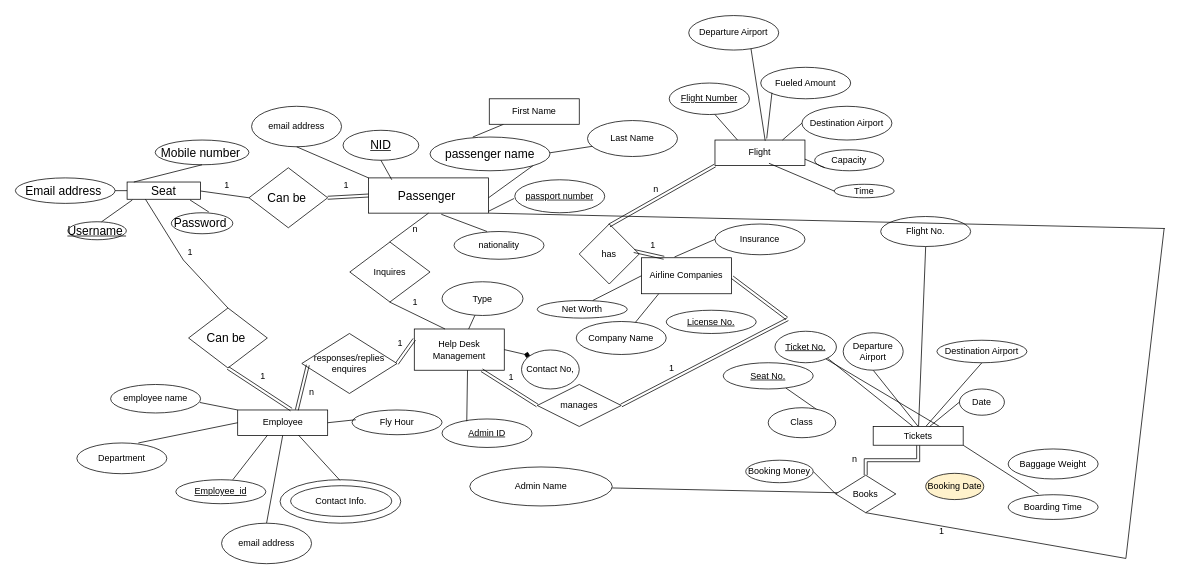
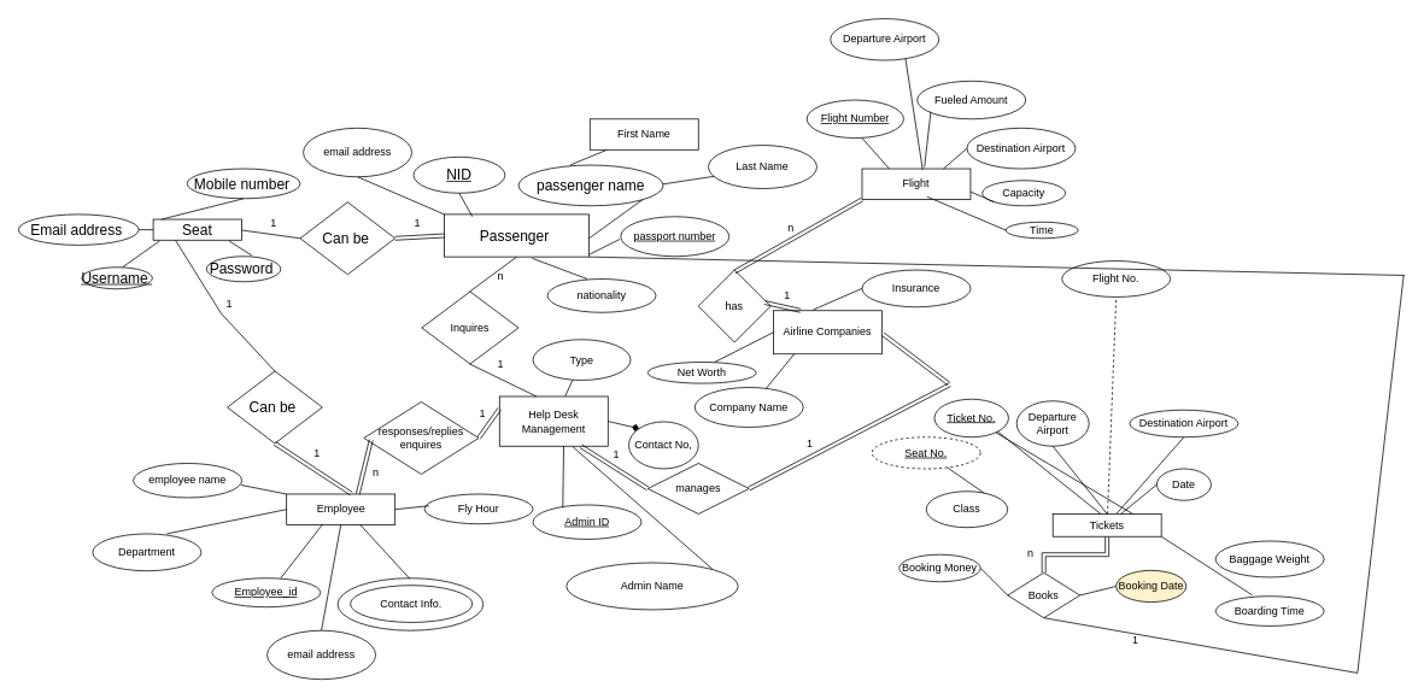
- <mxCell id="45" value="&lt;u&gt;License No.&lt;/u&gt;" style="ellipse;whiteSpace=wrap;html=1;" vertex="1" parent="1"><mxGeometry x="888" y="413" width="120" height="31" as="geometry" /></mxCell>
- <mxCell id="77" style="edgeStyle=none;rounded=0;orthogonalLoop=1;jettySize=auto;html=1;entryX=0.5;entryY=1;entryDx=0;entryDy=0;endArrow=none;endFill=0;" edge="1" parent="1" source="78" target="85"><mxGeometry relative="1" as="geometry"><mxPoint x="1234" y="563" as="sourcePoint" /></mxGeometry></mxCell>
+ <mxCell id="77" style="edgeStyle=none;rounded=0;orthogonalLoop=1;jettySize=auto;html=1;entryX=0.5;entryY=1;entryDx=0;entryDy=0;endArrow=none;endFill=0;dashed=1;" edge="1" parent="1" source="78" target="85"><mxGeometry relative="1" as="geometry"><mxPoint x="1234" y="563" as="sourcePoint" /></mxGeometry></mxCell>
- <mxCell id="84" value="&lt;u&gt;Seat No.&lt;/u&gt;" style="ellipse;whiteSpace=wrap;html=1;strokeColor=#000000;" vertex="1" parent="1"><mxGeometry x="964" y="483" width="120" height="35" as="geometry" /></mxCell>
+ <mxCell id="84" value="&lt;u&gt;Seat No.&lt;/u&gt;" style="ellipse;whiteSpace=wrap;html=1;strokeColor=#000000;dashed=1;" vertex="1" parent="1"><mxGeometry x="964" y="483" width="120" height="35" as="geometry" /></mxCell>
+ <mxCell id="46" style="rounded=0;orthogonalLoop=1;jettySize=auto;html=1;exitX=0.672;exitY=1.006;exitDx=0;exitDy=0;exitPerimeter=0;entryX=1;entryY=0;entryDx=0;entryDy=0;endArrow=none;endFill=0;" edge="1" parent="1" source="22" target="105"><mxGeometry relative="1" as="geometry" /></mxCell>
- <mxCell id="71" style="edgeStyle=none;rounded=0;orthogonalLoop=1;jettySize=auto;html=1;exitX=1;exitY=0.5;exitDx=0;exitDy=0;endArrow=none;endFill=0;" edge="1" parent="1" source="72" target="105"><mxGeometry relative="1" as="geometry" /></mxCell>
+ <mxCell id="71" style="edgeStyle=none;rounded=0;orthogonalLoop=1;jettySize=auto;html=1;exitX=1;exitY=0.5;exitDx=0;exitDy=0;entryX=0;entryY=0.5;entryDx=0;entryDy=0;endArrow=none;endFill=0;" edge="1" parent="1" source="72" target="79"><mxGeometry relative="1" as="geometry" /></mxCell>
